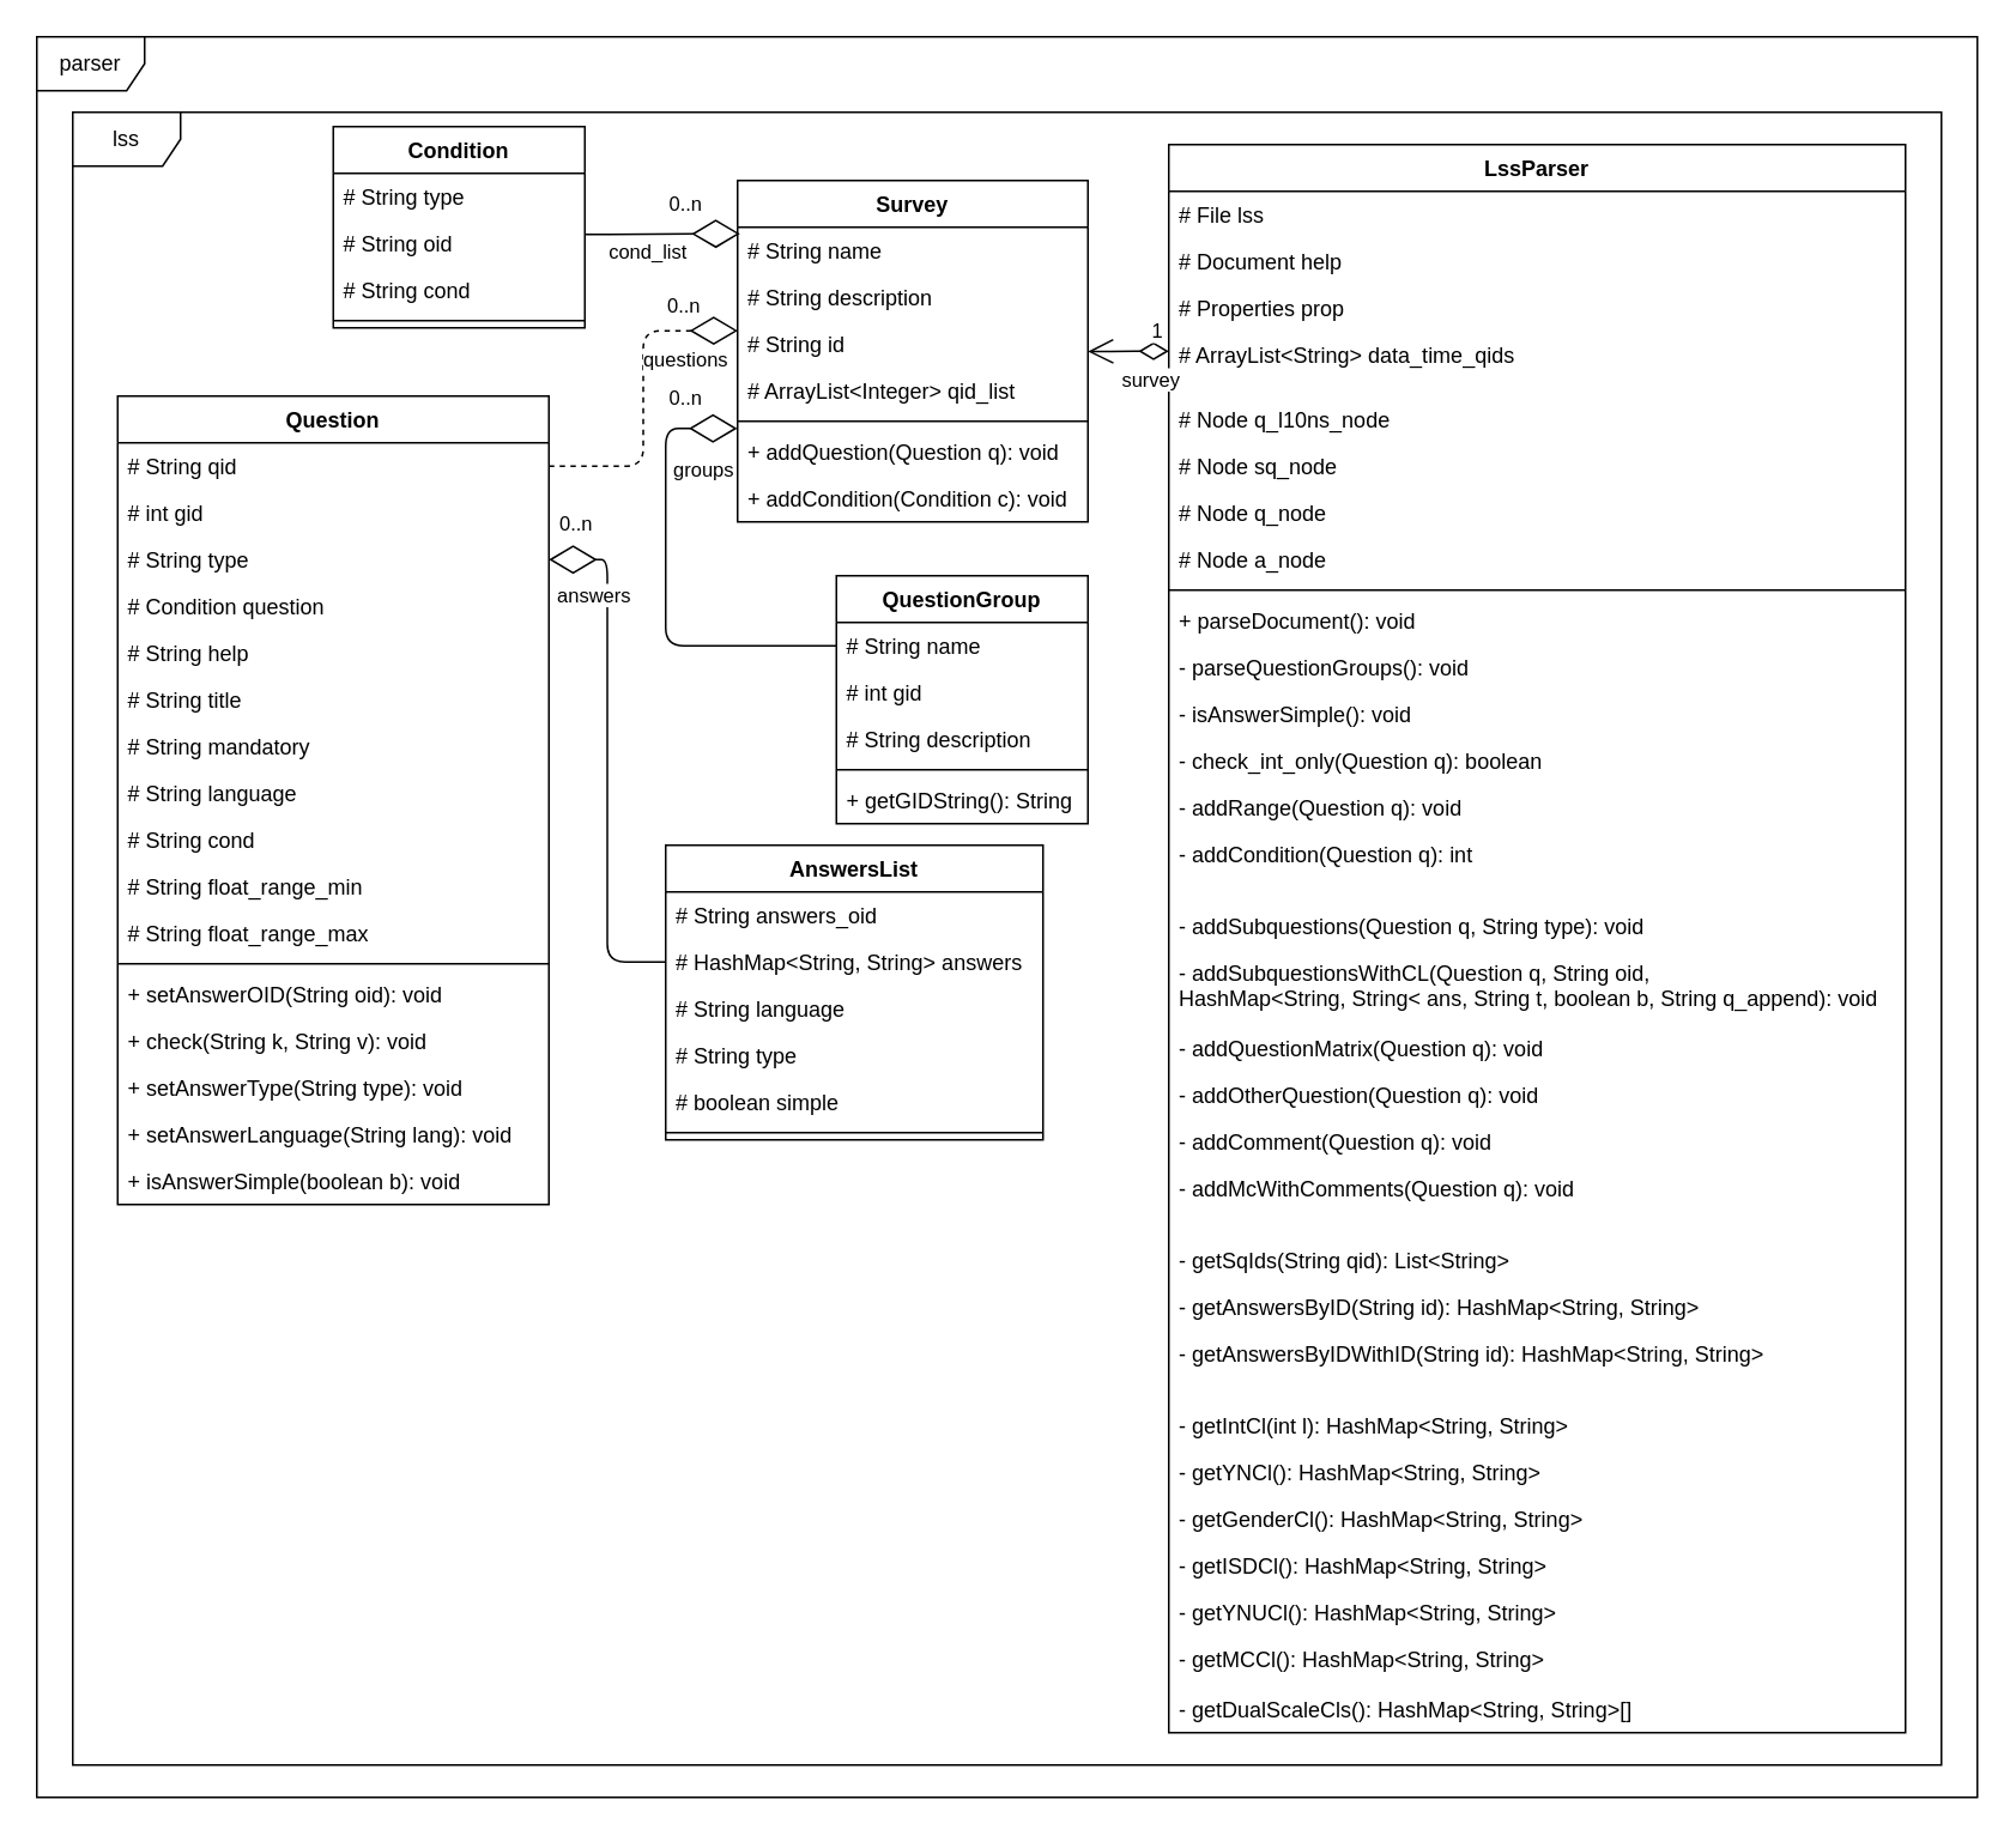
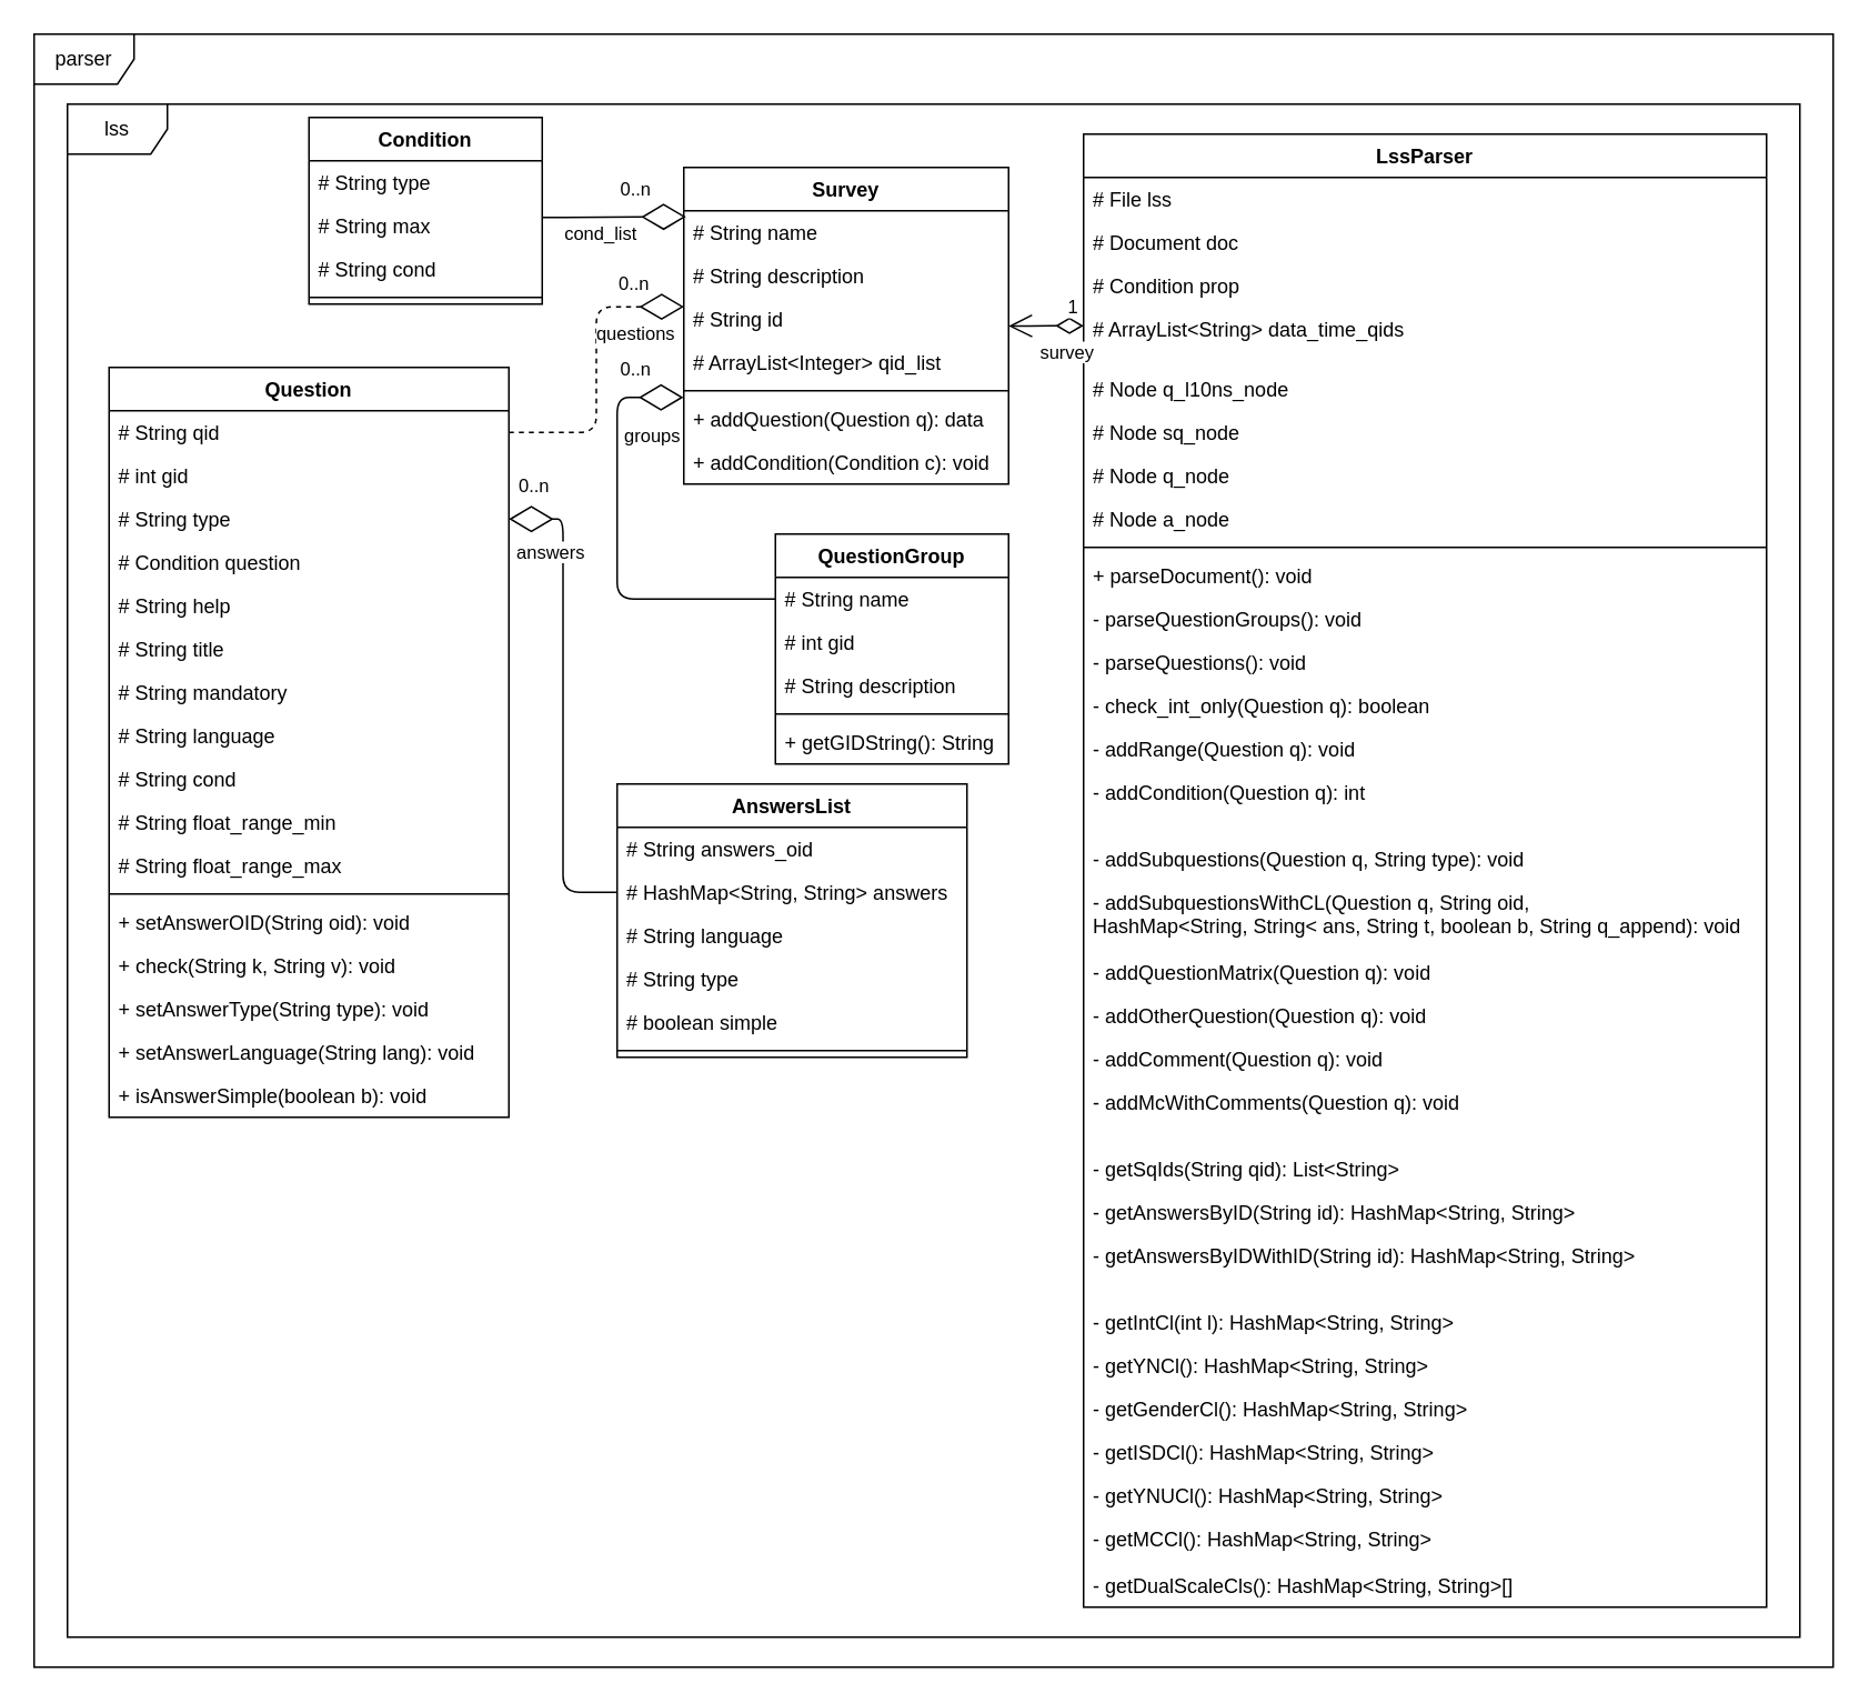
- <mxCell id="13" value="# String oid" style="text;strokeColor=none;fillColor=none;align=left;verticalAlign=top;spacingLeft=4;spacingRight=4;overflow=hidden;rotatable=0;points=[[0,0.5],[1,0.5]];portConstraint=eastwest;" parent="11" vertex="1"><mxGeometry y="52" width="140" height="26" as="geometry" /></mxCell>
+ <mxCell id="13" value="# String max" style="text;strokeColor=none;fillColor=none;align=left;verticalAlign=top;spacingLeft=4;spacingRight=4;overflow=hidden;rotatable=0;points=[[0,0.5],[1,0.5]];portConstraint=eastwest;" parent="11" vertex="1"><mxGeometry y="52" width="140" height="26" as="geometry" /></mxCell>
- <mxCell id="50" value="# Document help" style="text;strokeColor=none;fillColor=none;align=left;verticalAlign=top;spacingLeft=4;spacingRight=4;overflow=hidden;rotatable=0;points=[[0,0.5],[1,0.5]];portConstraint=eastwest;" parent="48" vertex="1"><mxGeometry y="52" width="410" height="26" as="geometry" /></mxCell>
+ <mxCell id="50" value="# Document doc" style="text;strokeColor=none;fillColor=none;align=left;verticalAlign=top;spacingLeft=4;spacingRight=4;overflow=hidden;rotatable=0;points=[[0,0.5],[1,0.5]];portConstraint=eastwest;" parent="48" vertex="1"><mxGeometry y="52" width="410" height="26" as="geometry" /></mxCell>
- <mxCell id="51" value="# Properties prop" style="text;strokeColor=none;fillColor=none;align=left;verticalAlign=top;spacingLeft=4;spacingRight=4;overflow=hidden;rotatable=0;points=[[0,0.5],[1,0.5]];portConstraint=eastwest;" parent="48" vertex="1"><mxGeometry y="78" width="410" height="26" as="geometry" /></mxCell>
+ <mxCell id="51" value="# Condition prop" style="text;strokeColor=none;fillColor=none;align=left;verticalAlign=top;spacingLeft=4;spacingRight=4;overflow=hidden;rotatable=0;points=[[0,0.5],[1,0.5]];portConstraint=eastwest;" parent="48" vertex="1"><mxGeometry y="78" width="410" height="26" as="geometry" /></mxCell>
- <mxCell id="46" value="+ addQuestion(Question q): void" style="text;strokeColor=none;fillColor=none;align=left;verticalAlign=top;spacingLeft=4;spacingRight=4;overflow=hidden;rotatable=0;points=[[0,0.5],[1,0.5]];portConstraint=eastwest;" parent="40" vertex="1"><mxGeometry y="138" width="195" height="26" as="geometry" /></mxCell>
+ <mxCell id="46" value="+ addQuestion(Question q): data" style="text;strokeColor=none;fillColor=none;align=left;verticalAlign=top;spacingLeft=4;spacingRight=4;overflow=hidden;rotatable=0;points=[[0,0.5],[1,0.5]];portConstraint=eastwest;" parent="40" vertex="1"><mxGeometry y="138" width="195" height="26" as="geometry" /></mxCell>
- <mxCell id="61" value="- isAnswerSimple(): void" style="text;strokeColor=none;fillColor=none;align=left;verticalAlign=top;spacingLeft=4;spacingRight=4;overflow=hidden;rotatable=0;points=[[0,0.5],[1,0.5]];portConstraint=eastwest;" parent="48" vertex="1"><mxGeometry y="304" width="410" height="26" as="geometry" /></mxCell>
+ <mxCell id="61" value="- parseQuestions(): void" style="text;strokeColor=none;fillColor=none;align=left;verticalAlign=top;spacingLeft=4;spacingRight=4;overflow=hidden;rotatable=0;points=[[0,0.5],[1,0.5]];portConstraint=eastwest;" parent="48" vertex="1"><mxGeometry y="304" width="410" height="26" as="geometry" /></mxCell>
